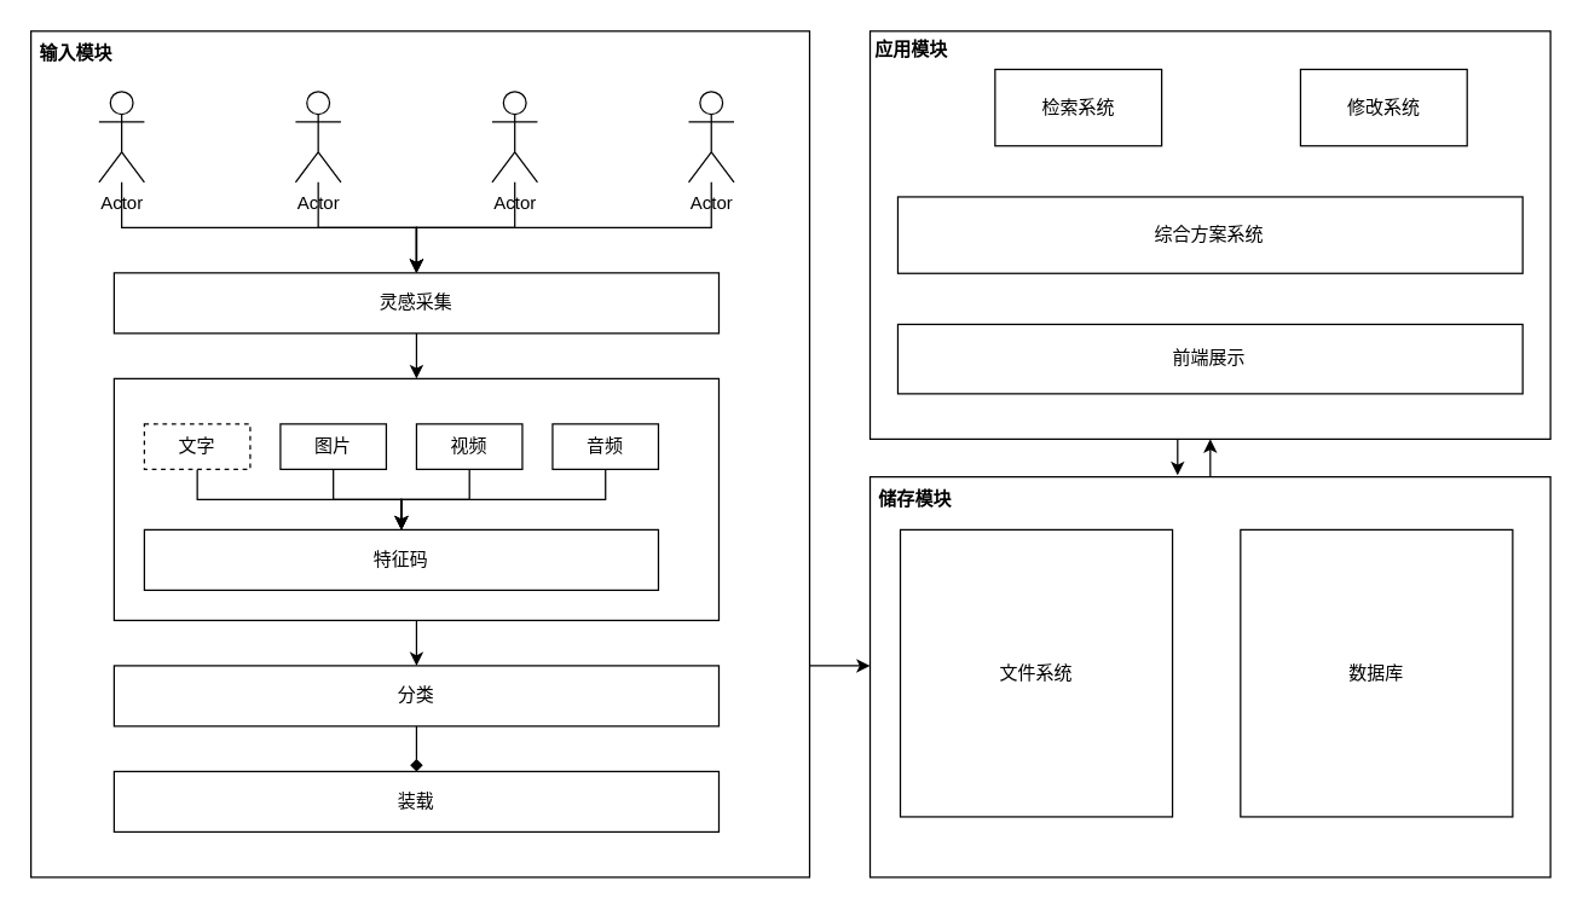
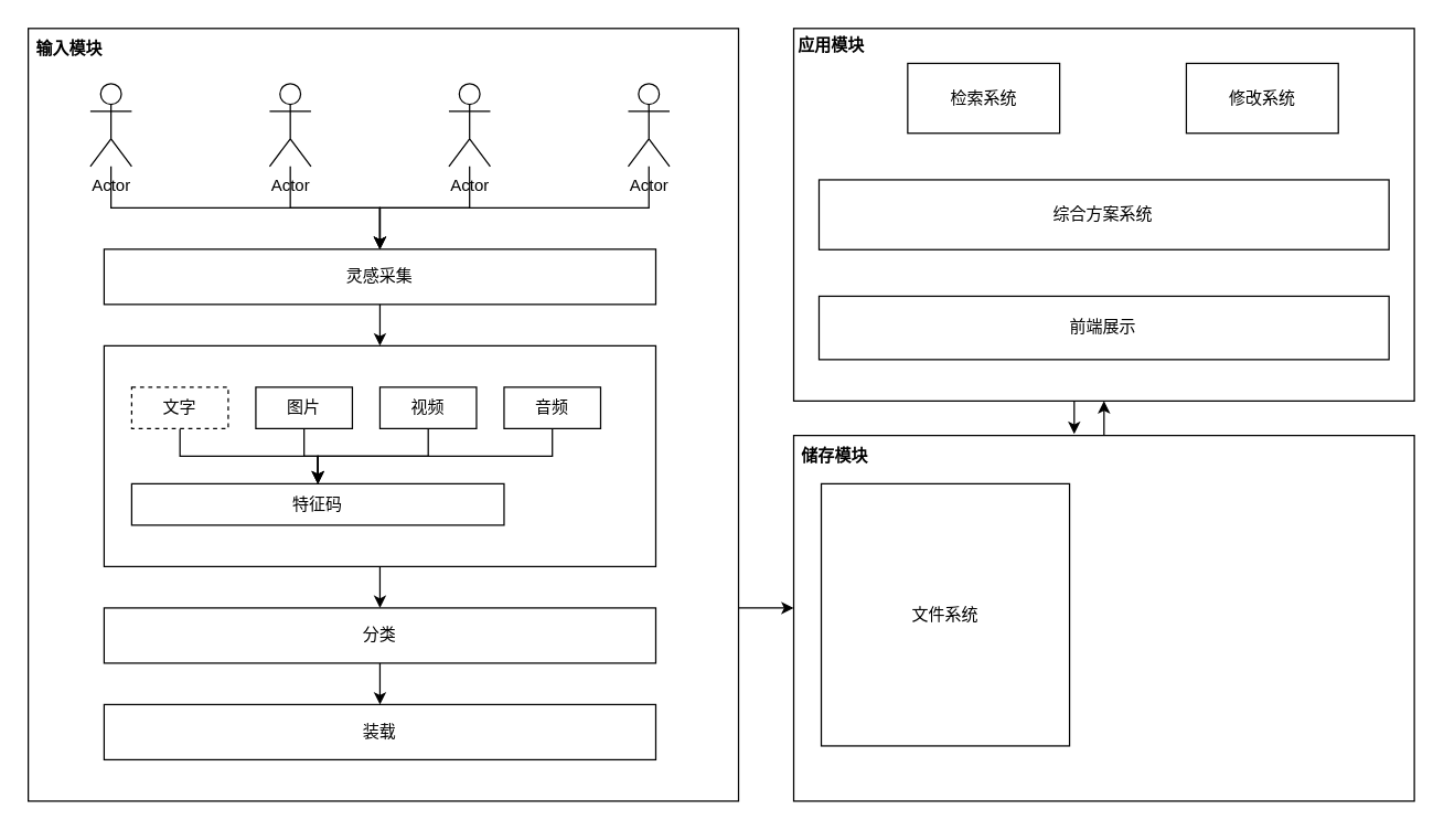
- <mxCell id="24" value="特征码" style="rounded=0;whiteSpace=wrap;html=1;" vertex="1" parent="1"><mxGeometry x="95" y="350" width="340" height="40" as="geometry" /></mxCell>
+ <mxCell id="24" value="特征码" style="rounded=0;whiteSpace=wrap;html=1;" vertex="1" parent="1"><mxGeometry x="95" y="350" width="270" height="30" as="geometry" /></mxCell>
- <mxCell id="32" value="数据库" style="rounded=0;whiteSpace=wrap;html=1;" vertex="1" parent="29"><mxGeometry x="245" y="35" width="180" height="190" as="geometry" /></mxCell>
- <mxCell id="25" value="" style="edgeStyle=orthogonalEdgeStyle;rounded=0;orthogonalLoop=1;jettySize=auto;html=1;endArrow=diamond;" edge="1" parent="1" source="26" target="27"><mxGeometry relative="1" as="geometry" /></mxCell>
+ <mxCell id="25" value="" style="edgeStyle=orthogonalEdgeStyle;rounded=0;orthogonalLoop=1;jettySize=auto;html=1;" edge="1" parent="1" source="26" target="27"><mxGeometry relative="1" as="geometry" /></mxCell>
